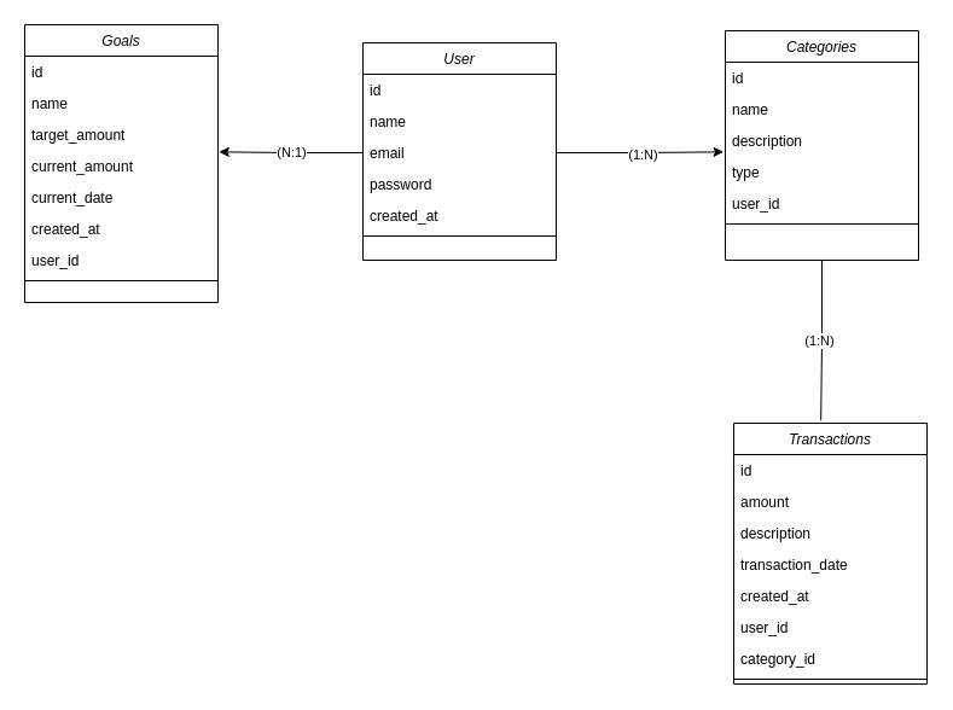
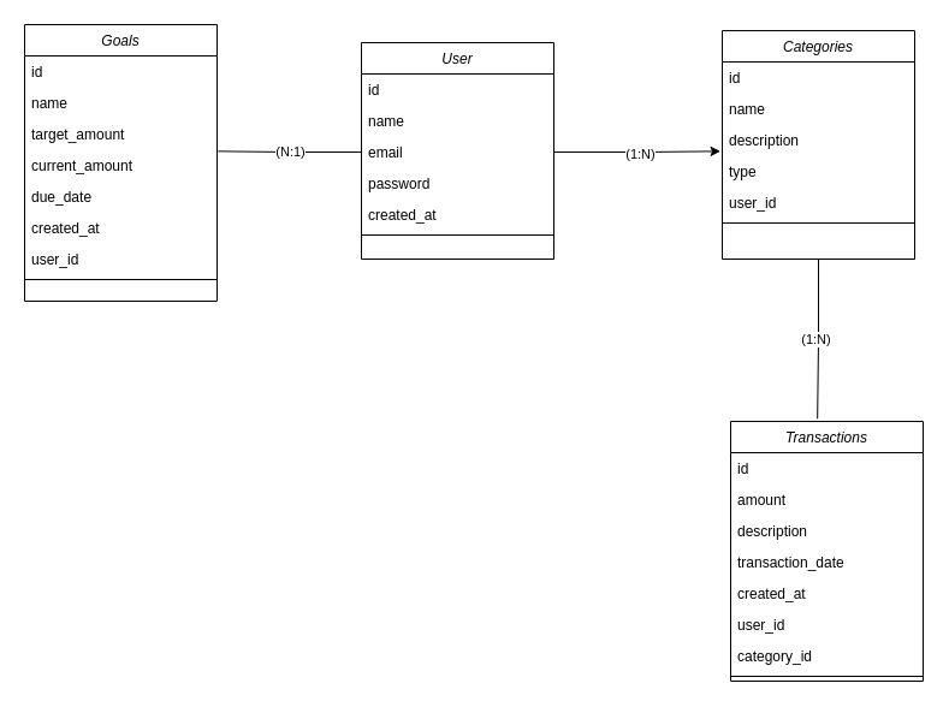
- <mxCell id="36" style="edgeStyle=orthogonalEdgeStyle;rounded=0;orthogonalLoop=1;jettySize=auto;html=1;entryX=1.005;entryY=0.051;entryDx=0;entryDy=0;entryPerimeter=0;" edge="1" parent="1" source="5" target="29"><mxGeometry relative="1" as="geometry" /></mxCell>
+ <mxCell id="36" style="edgeStyle=orthogonalEdgeStyle;rounded=0;orthogonalLoop=1;jettySize=auto;html=1;entryX=1.005;entryY=0.051;entryDx=0;entryDy=0;entryPerimeter=0;endArrow=none;" edge="1" parent="1" source="5" target="29"><mxGeometry relative="1" as="geometry" /></mxCell>
- <mxCell id="30" value="current_date" style="text;align=left;verticalAlign=top;spacingLeft=4;spacingRight=4;overflow=hidden;rotatable=0;points=[[0,0.5],[1,0.5]];portConstraint=eastwest;rounded=0;shadow=0;html=0;" vertex="1" parent="25"><mxGeometry y="130" width="160" height="26" as="geometry" /></mxCell>
+ <mxCell id="30" value="due_date" style="text;align=left;verticalAlign=top;spacingLeft=4;spacingRight=4;overflow=hidden;rotatable=0;points=[[0,0.5],[1,0.5]];portConstraint=eastwest;rounded=0;shadow=0;html=0;" vertex="1" parent="25"><mxGeometry y="130" width="160" height="26" as="geometry" /></mxCell>
